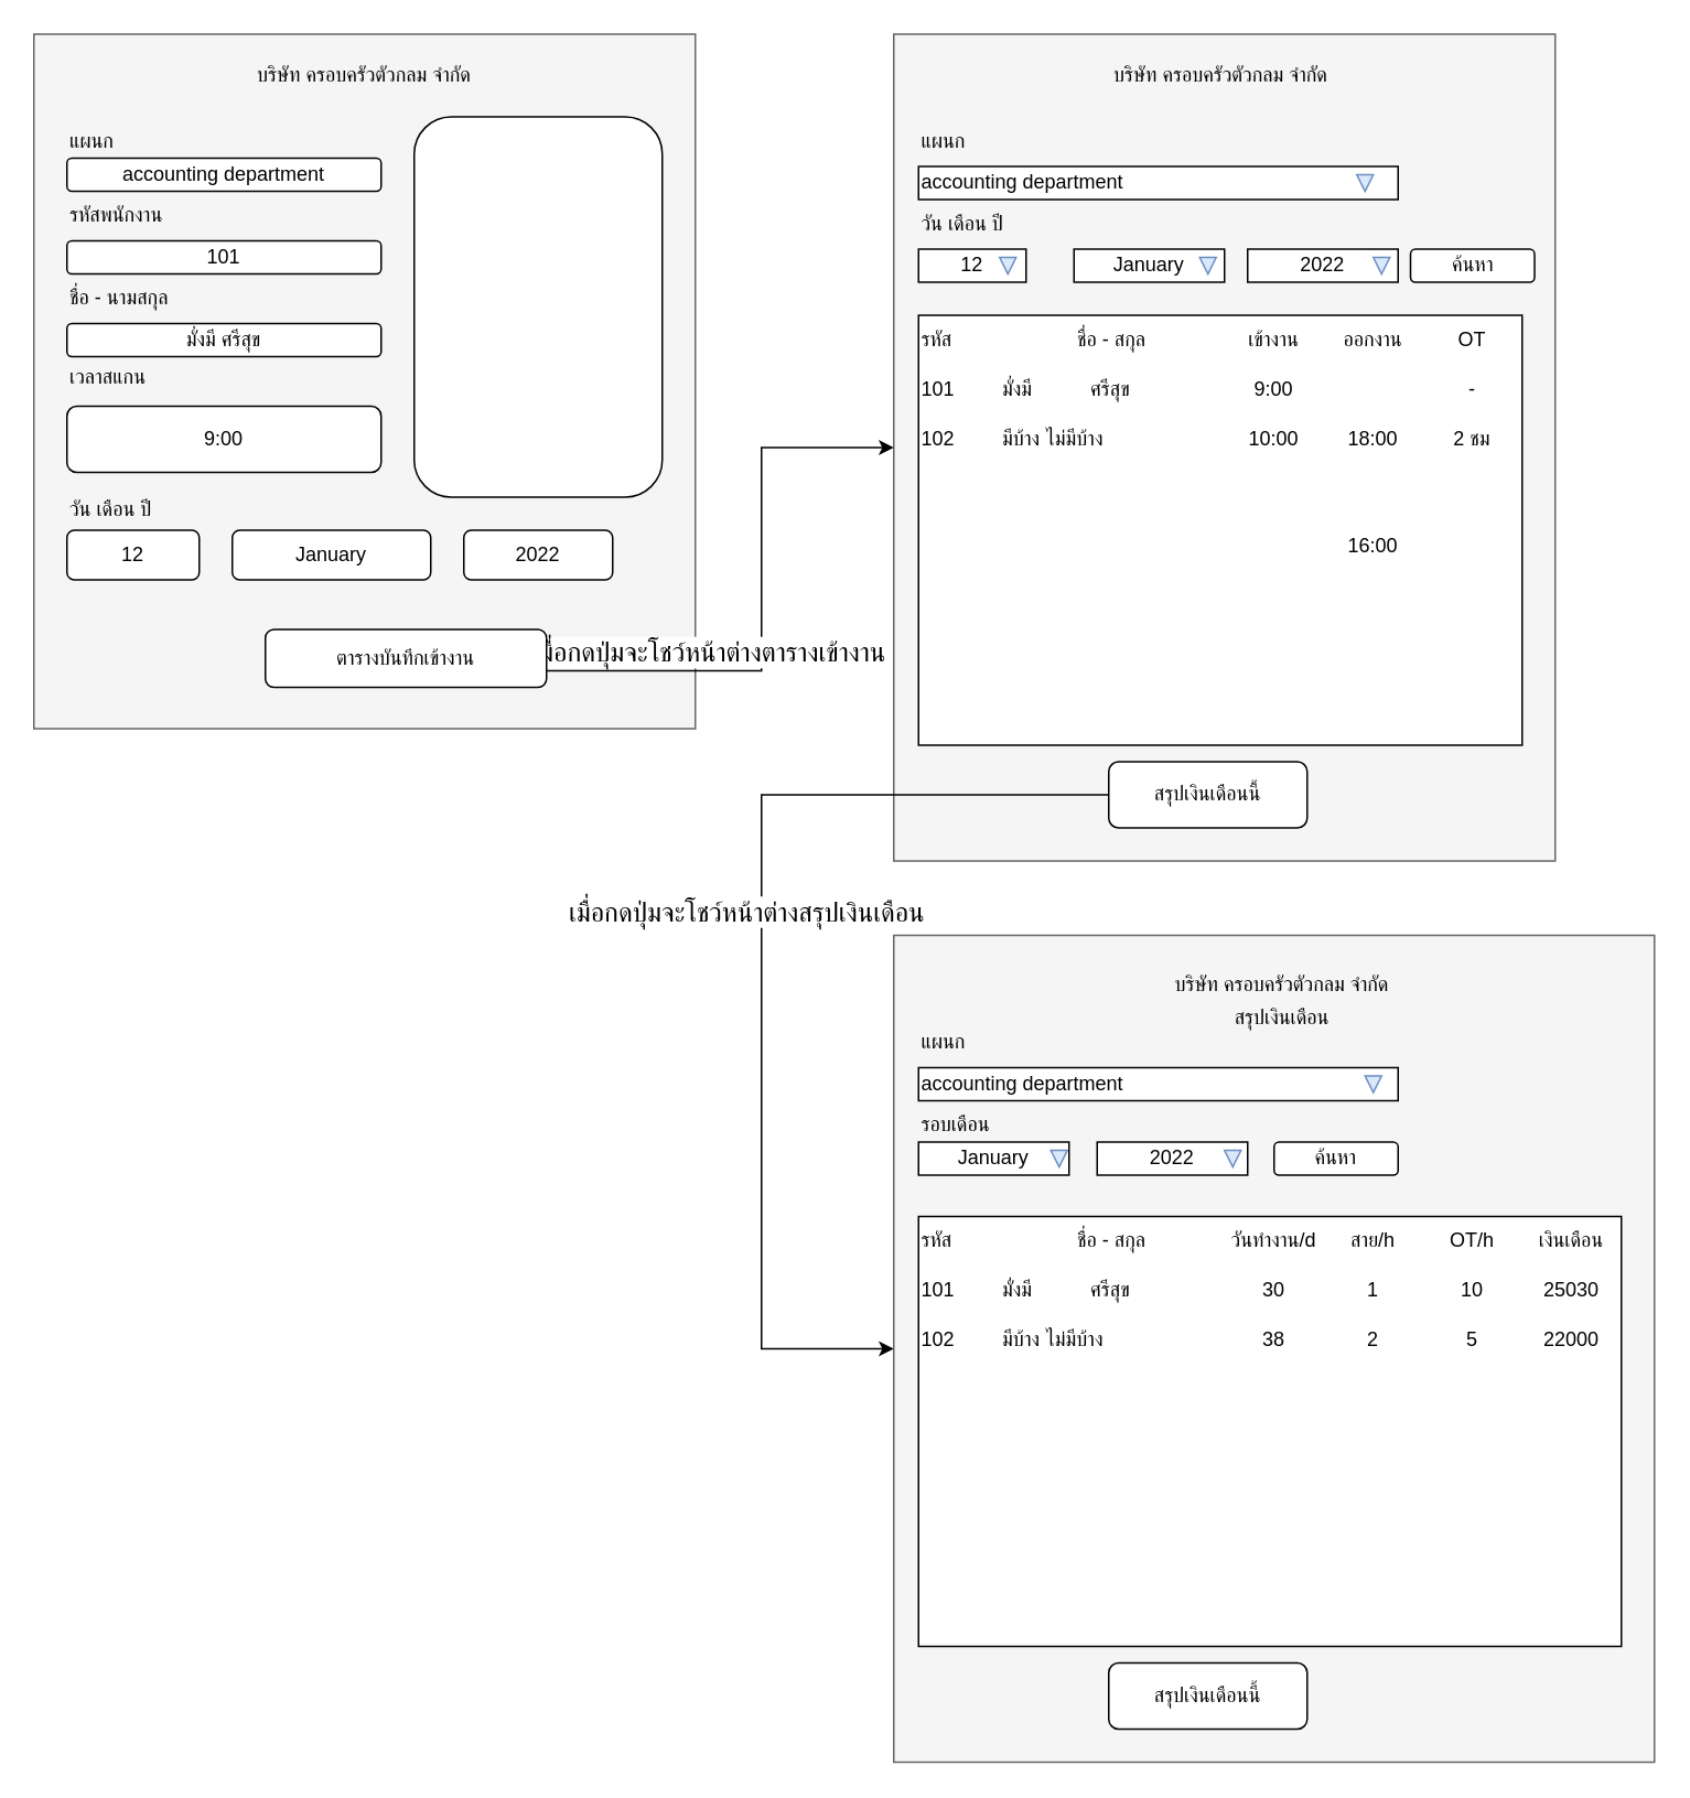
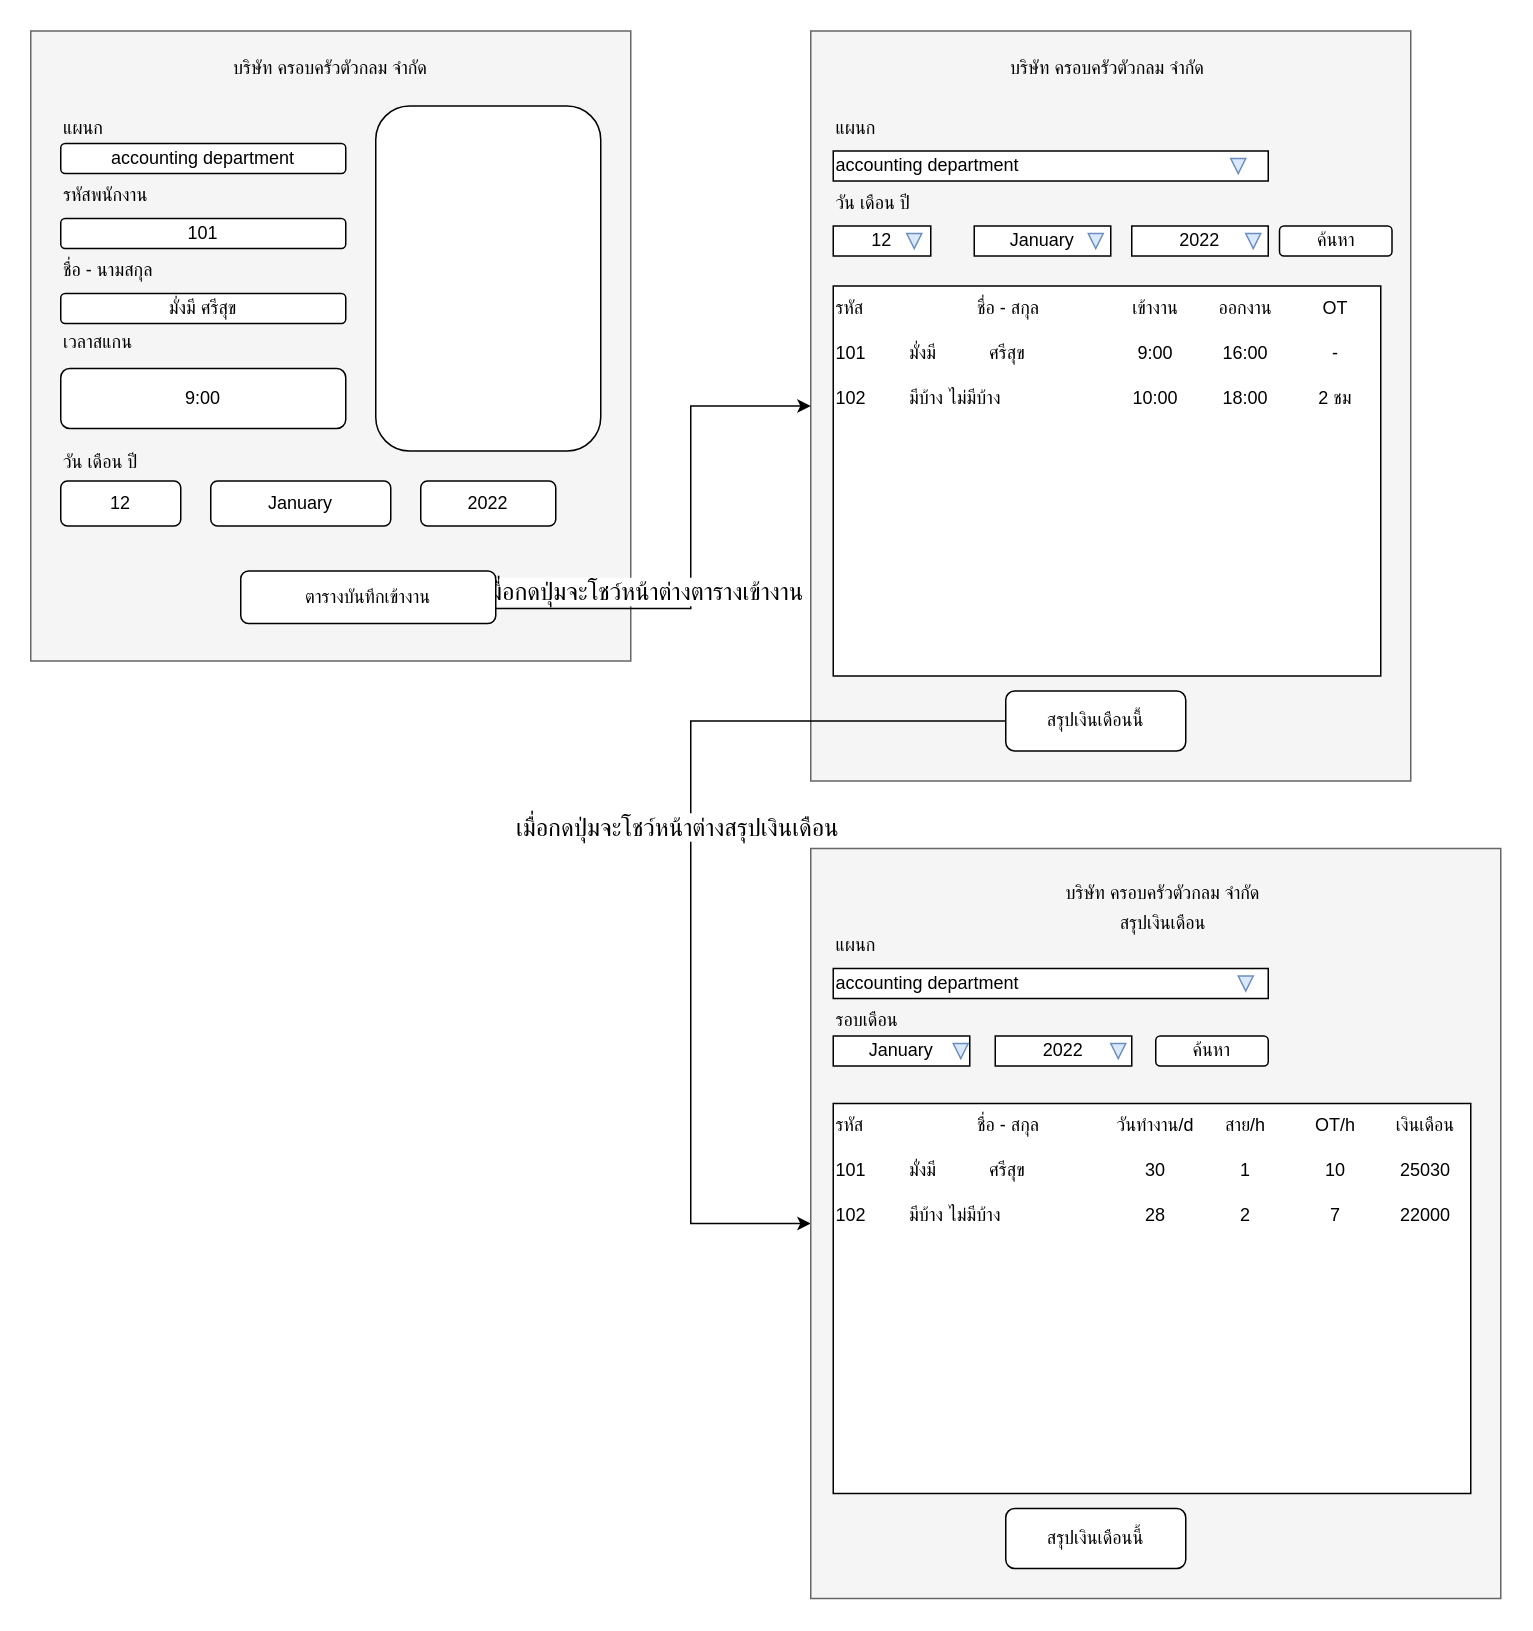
- <mxCell id="27" value="&lt;div style=&quot;&quot;&gt;&lt;span style=&quot;background-color: initial;&quot;&gt;16:00&lt;/span&gt;&lt;/div&gt;" style="text;html=1;strokeColor=none;fillColor=none;align=center;verticalAlign=middle;whiteSpace=wrap;rounded=0;" vertex="1" parent="1"><mxGeometry x="800" y="315" width="60" height="30" as="geometry" /></mxCell>
+ <mxCell id="27" value="&lt;div style=&quot;&quot;&gt;&lt;span style=&quot;background-color: initial;&quot;&gt;16:00&lt;/span&gt;&lt;/div&gt;" style="text;html=1;strokeColor=none;fillColor=none;align=center;verticalAlign=middle;whiteSpace=wrap;rounded=0;" vertex="1" parent="1"><mxGeometry x="800" y="220" width="60" height="30" as="geometry" /></mxCell>
- <mxCell id="55" value="&lt;div style=&quot;&quot;&gt;&lt;span style=&quot;background-color: initial;&quot;&gt;38&lt;/span&gt;&lt;/div&gt;" style="text;html=1;strokeColor=none;fillColor=none;align=center;verticalAlign=middle;whiteSpace=wrap;rounded=0;" vertex="1" parent="1"><mxGeometry x="740" y="795" width="60" height="30" as="geometry" /></mxCell>
+ <mxCell id="55" value="&lt;div style=&quot;&quot;&gt;&lt;span style=&quot;background-color: initial;&quot;&gt;28&lt;/span&gt;&lt;/div&gt;" style="text;html=1;strokeColor=none;fillColor=none;align=center;verticalAlign=middle;whiteSpace=wrap;rounded=0;" vertex="1" parent="1"><mxGeometry x="740" y="795" width="60" height="30" as="geometry" /></mxCell>
- <mxCell id="57" value="5" style="text;html=1;strokeColor=none;fillColor=none;align=center;verticalAlign=middle;whiteSpace=wrap;rounded=0;" vertex="1" parent="1"><mxGeometry x="860" y="795" width="60" height="30" as="geometry" /></mxCell>
+ <mxCell id="57" value="7" style="text;html=1;strokeColor=none;fillColor=none;align=center;verticalAlign=middle;whiteSpace=wrap;rounded=0;" vertex="1" parent="1"><mxGeometry x="860" y="795" width="60" height="30" as="geometry" /></mxCell>
